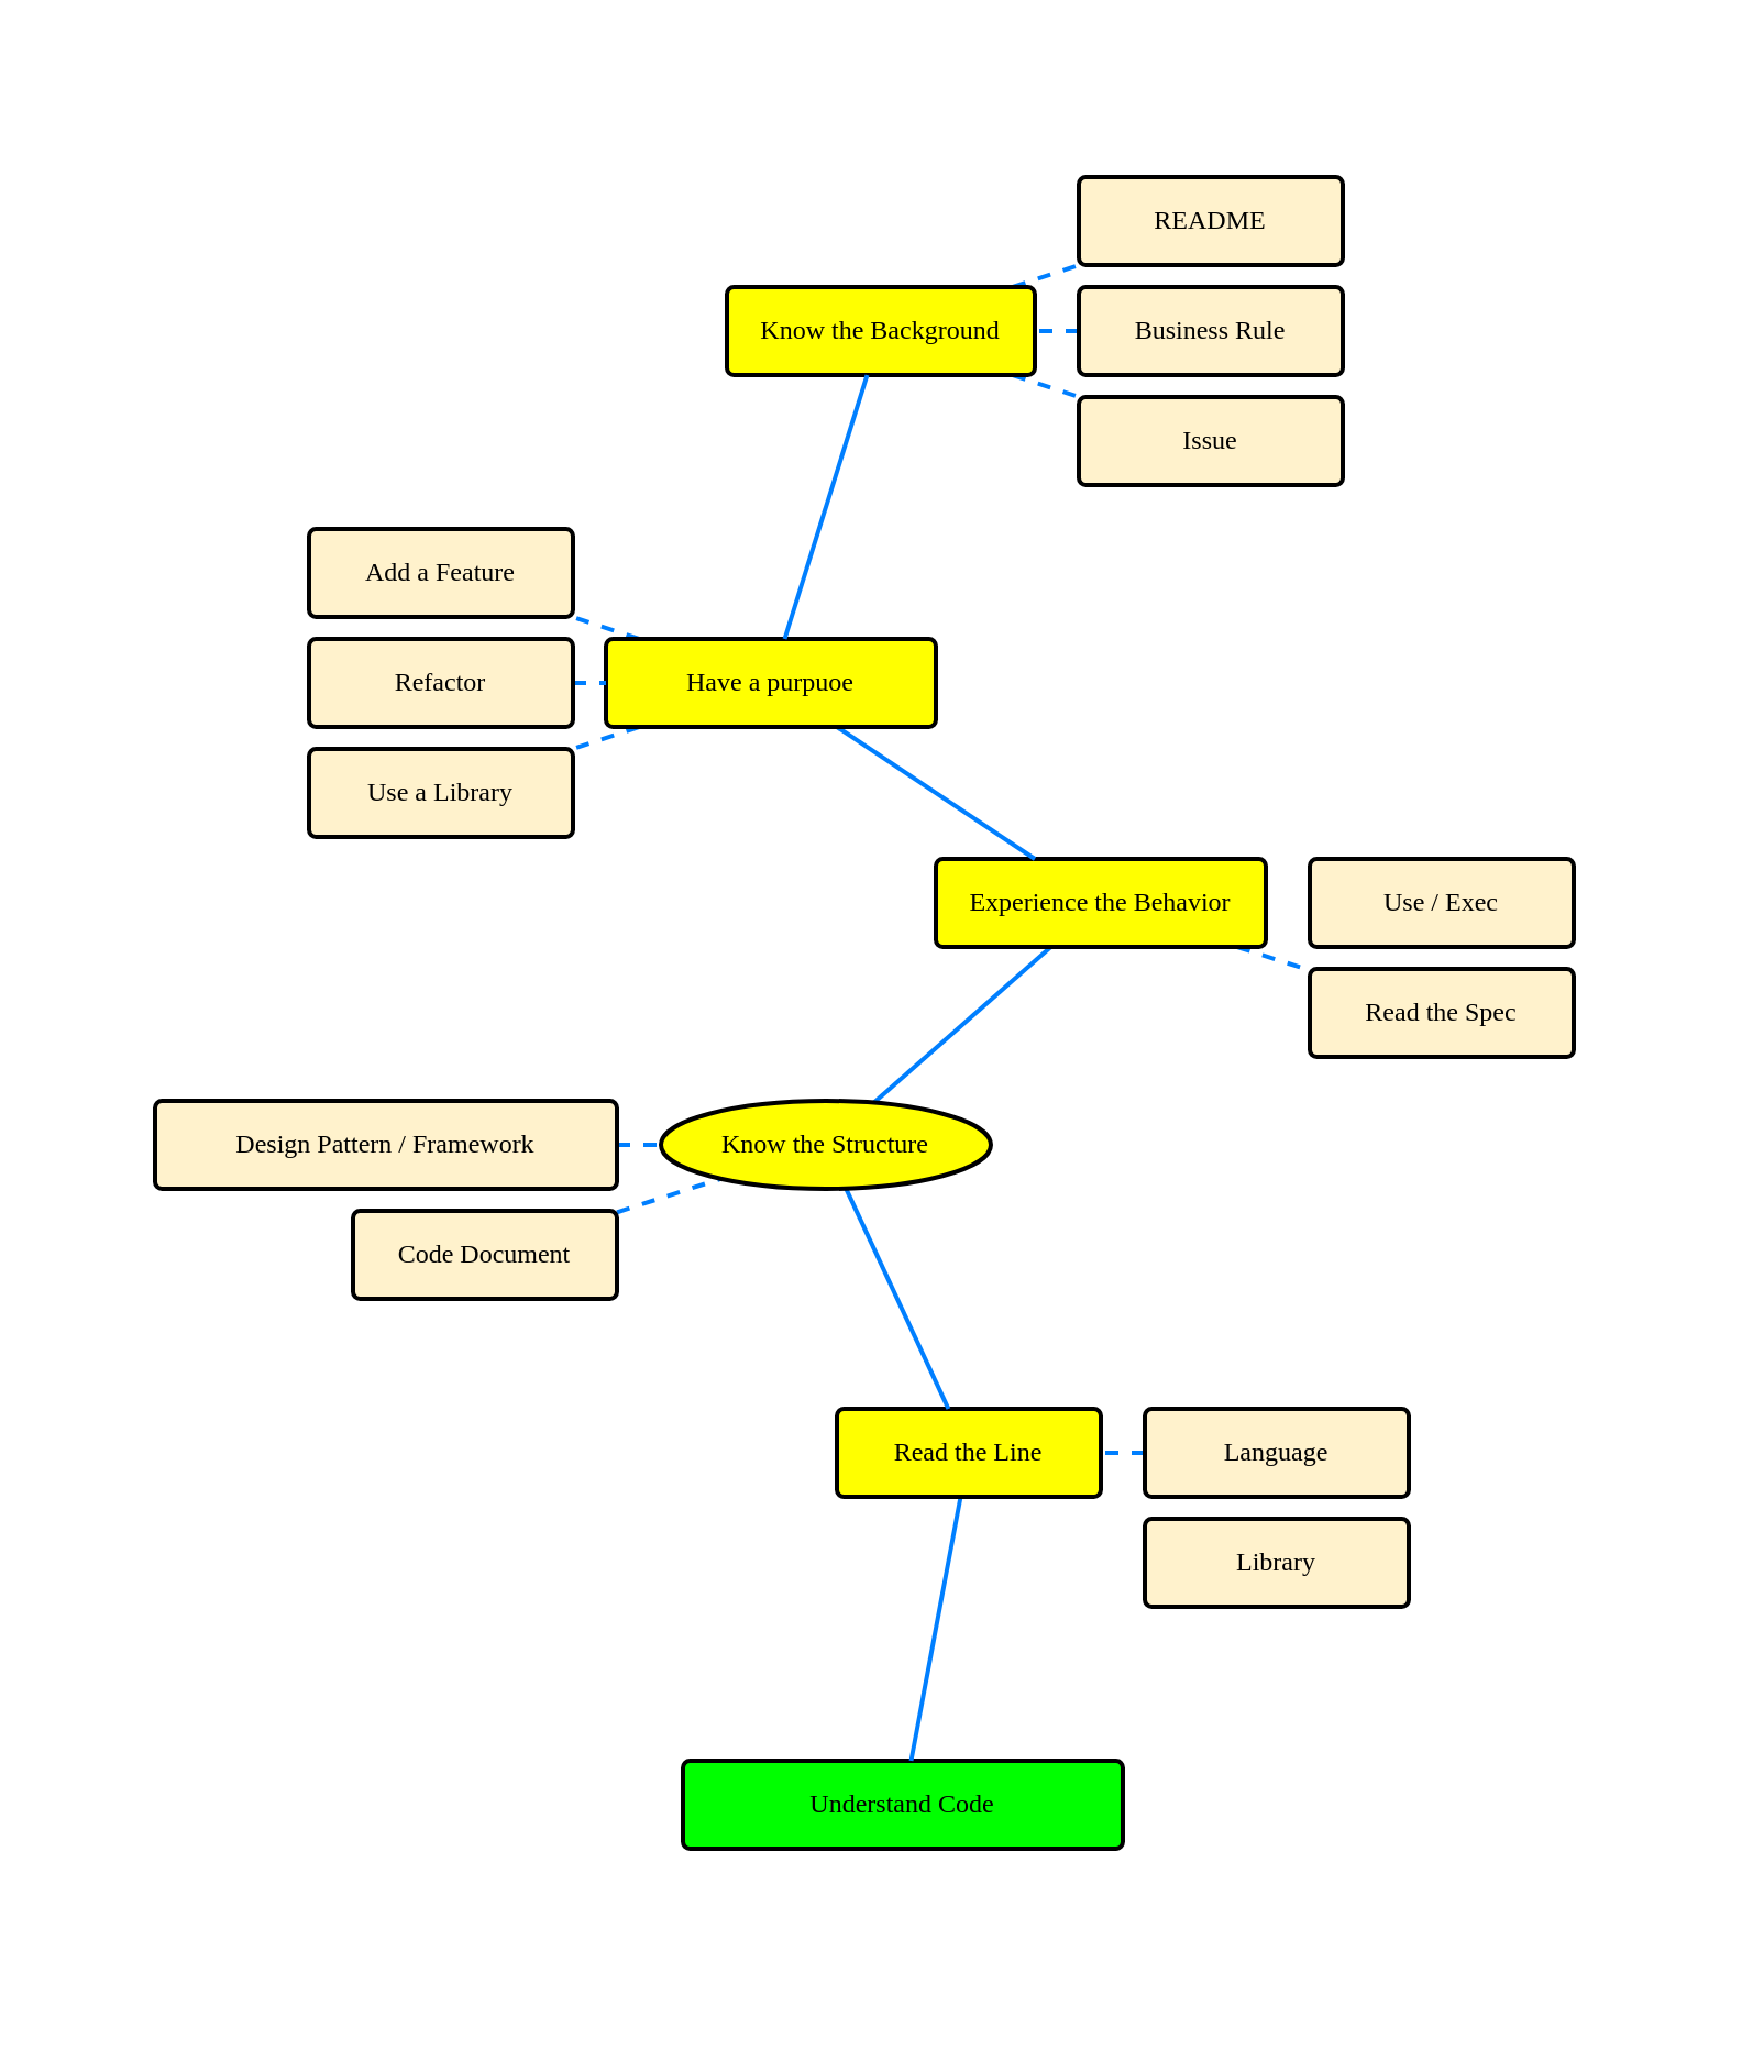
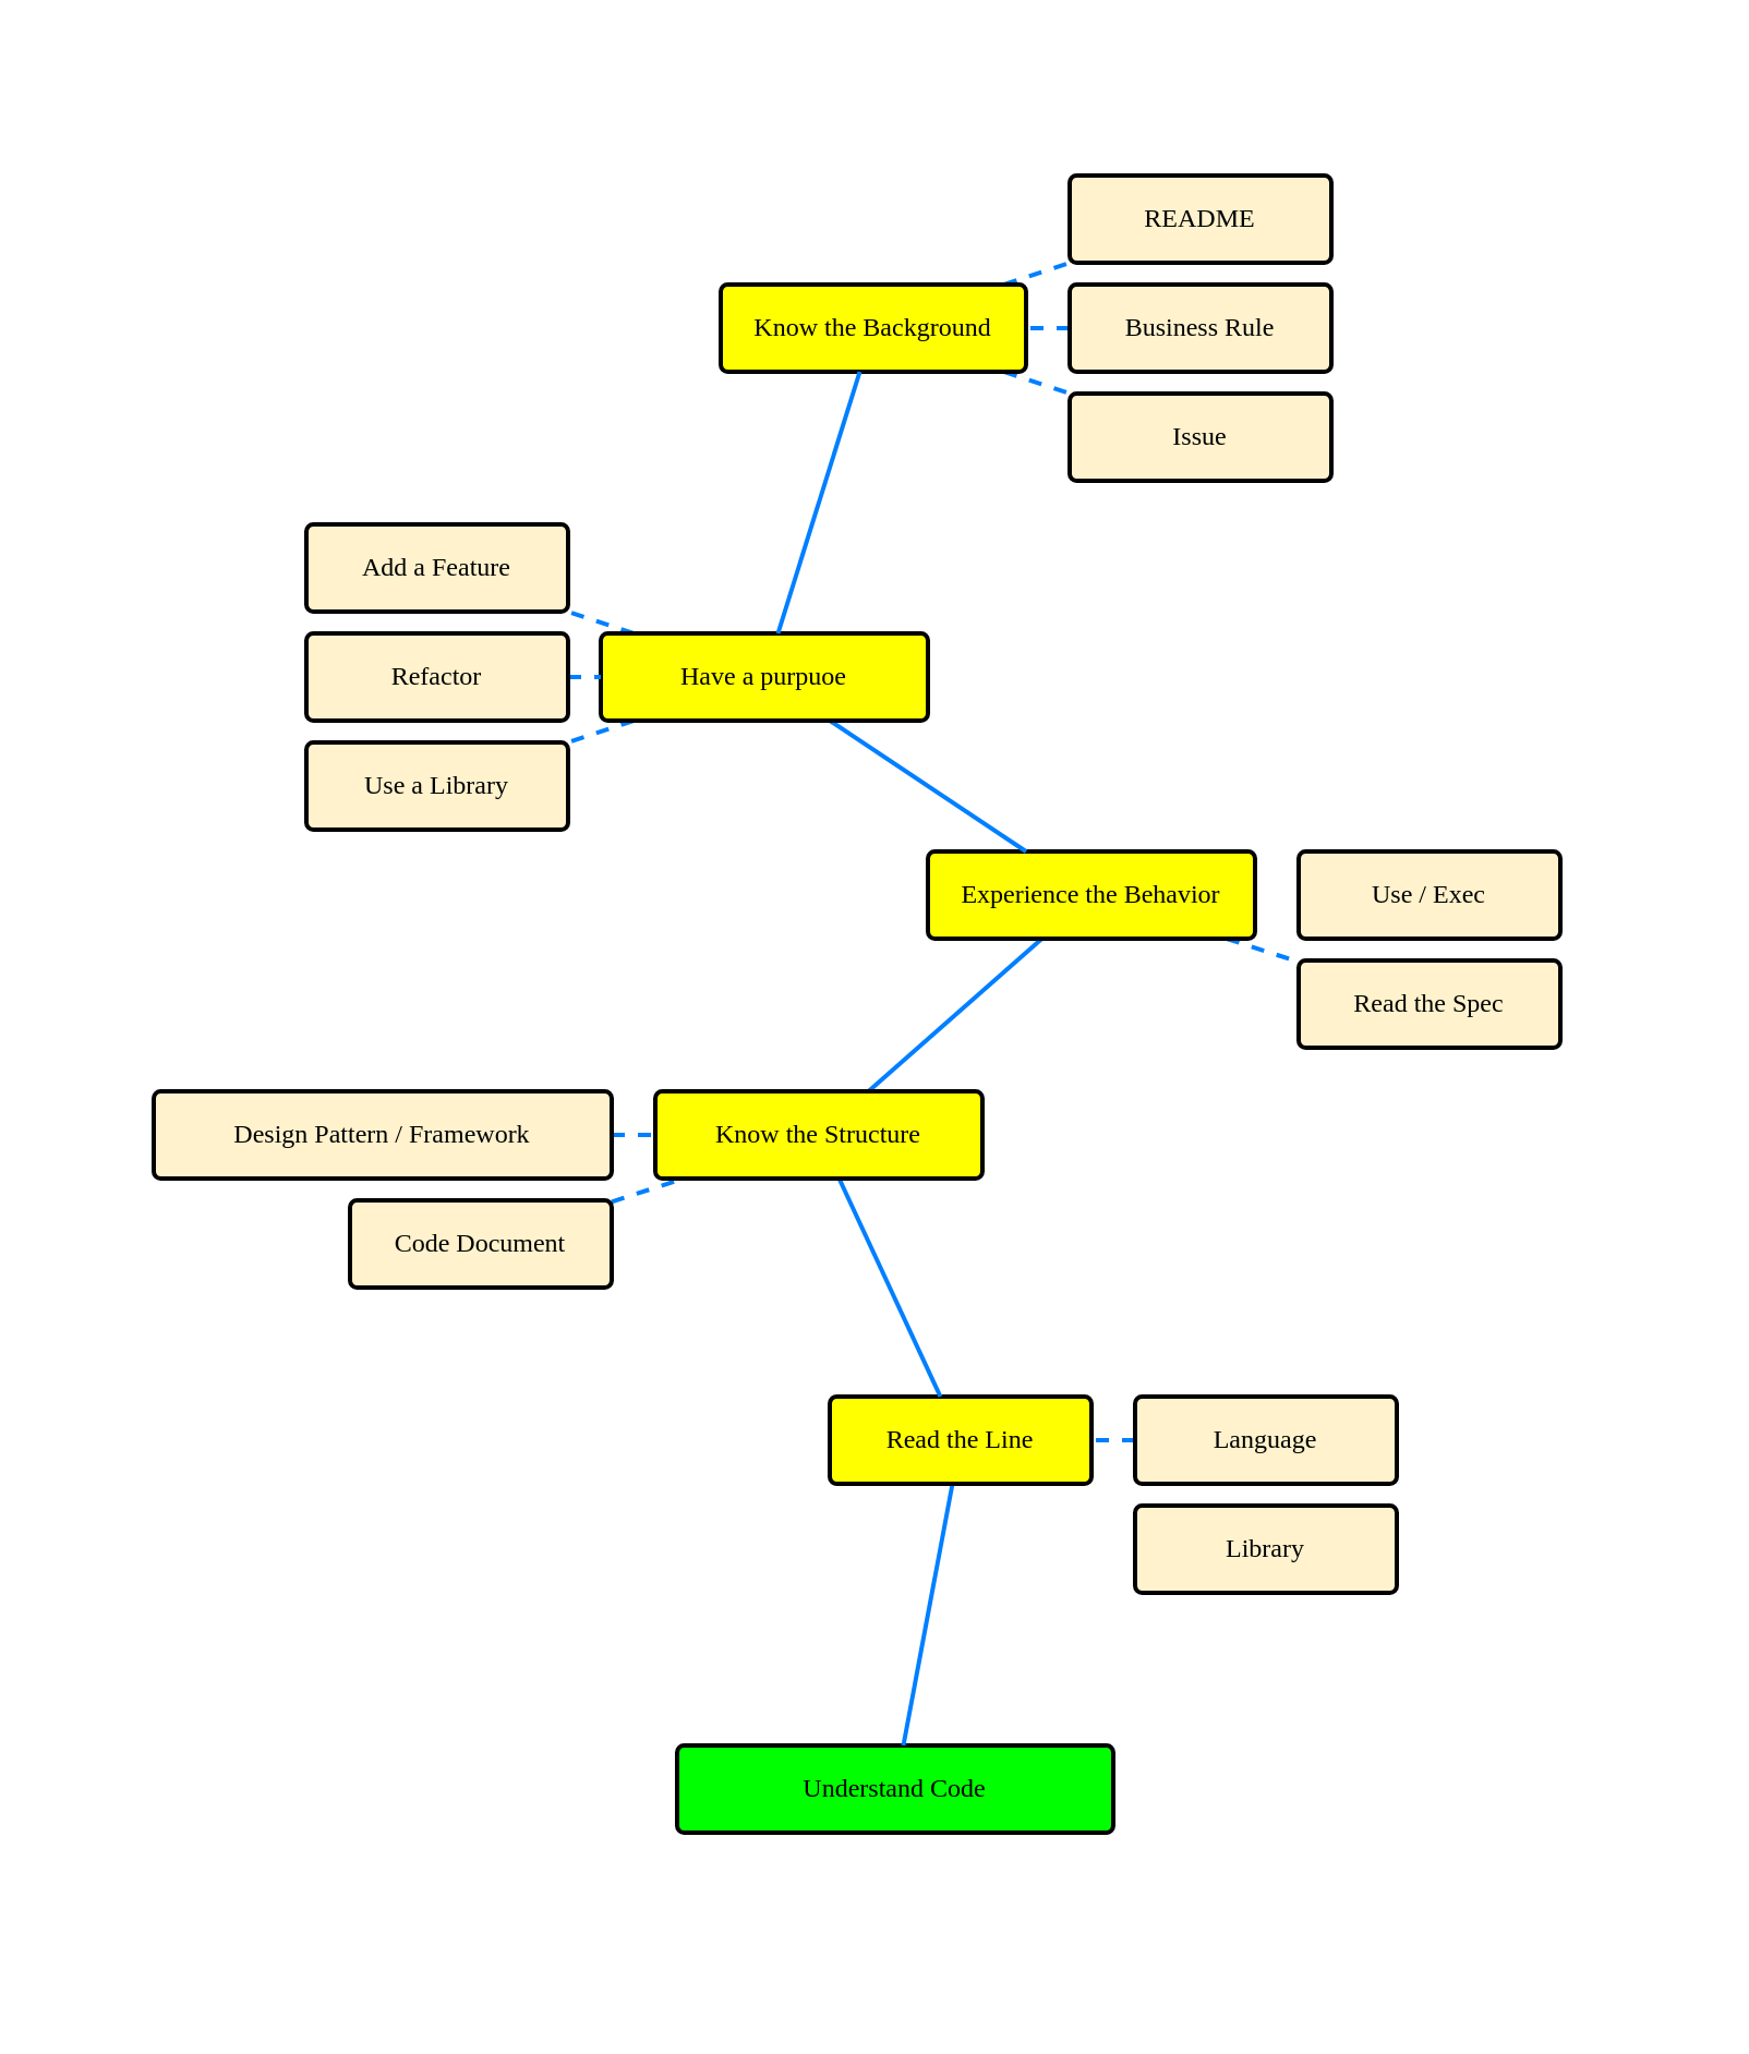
- <mxCell id="24" value="Know the Structure" style="ellipse;whiteSpace=wrap;html=1;arcSize=8;strokeWidth=2;fillColor=#FFFF00;strokeColor=#000000;fontFamily=Comic Sans MS;" vertex="1" parent="1"><mxGeometry x="300" y="500" width="150" height="40" as="geometry" /></mxCell>
+ <mxCell id="24" value="Know the Structure" style="rounded=1;whiteSpace=wrap;html=1;arcSize=8;strokeWidth=2;fillColor=#FFFF00;strokeColor=#000000;fontFamily=Comic Sans MS;" vertex="1" parent="1"><mxGeometry x="300" y="500" width="150" height="40" as="geometry" /></mxCell>
